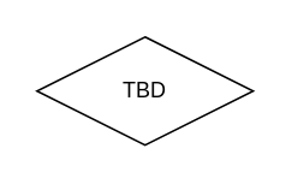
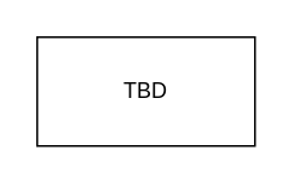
- <mxCell id="2" value="TBD" style="rhombus;whiteSpace=wrap;html=1;" vertex="1" parent="1"><mxGeometry x="20" y="20" width="120" height="60" as="geometry" /></mxCell>
+ <mxCell id="2" value="TBD" style="rounded=0;whiteSpace=wrap;html=1;" vertex="1" parent="1"><mxGeometry x="20" y="20" width="120" height="60" as="geometry" /></mxCell>
